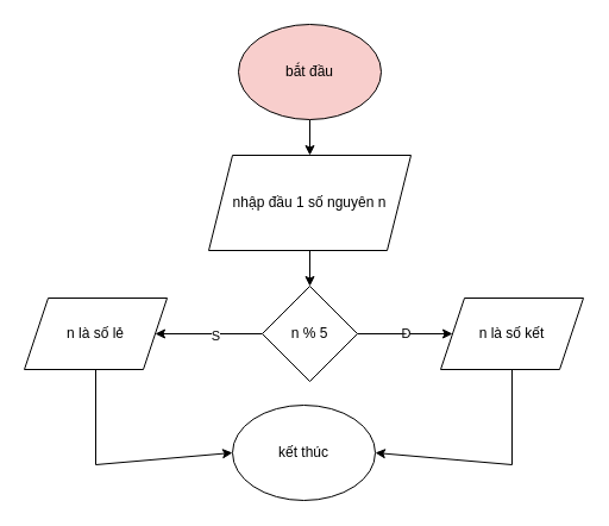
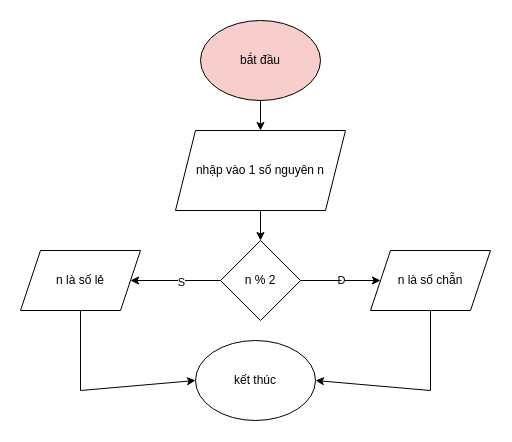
- <mxCell id="5" value="nhập đầu 1 số nguyên n" style="shape=parallelogram;perimeter=parallelogramPerimeter;whiteSpace=wrap;html=1;fixedSize=1;" vertex="1" parent="1"><mxGeometry x="175" y="130" width="170" height="80" as="geometry" /></mxCell>
+ <mxCell id="5" value="nhập vào 1 số nguyên n" style="shape=parallelogram;perimeter=parallelogramPerimeter;whiteSpace=wrap;html=1;fixedSize=1;" vertex="1" parent="1"><mxGeometry x="175" y="130" width="170" height="80" as="geometry" /></mxCell>
- <mxCell id="10" value="n % 5" style="rhombus;whiteSpace=wrap;html=1;" vertex="1" parent="1"><mxGeometry x="220" y="240" width="80" height="80" as="geometry" /></mxCell>
+ <mxCell id="10" value="n % 2" style="rhombus;whiteSpace=wrap;html=1;" vertex="1" parent="1"><mxGeometry x="220" y="240" width="80" height="80" as="geometry" /></mxCell>
- <mxCell id="11" value="n là số kết" style="shape=parallelogram;perimeter=parallelogramPerimeter;whiteSpace=wrap;html=1;fixedSize=1;" vertex="1" parent="1"><mxGeometry x="370" y="250" width="120" height="60" as="geometry" /></mxCell>
+ <mxCell id="11" value="n là số chẵn" style="shape=parallelogram;perimeter=parallelogramPerimeter;whiteSpace=wrap;html=1;fixedSize=1;" vertex="1" parent="1"><mxGeometry x="370" y="250" width="120" height="60" as="geometry" /></mxCell>
